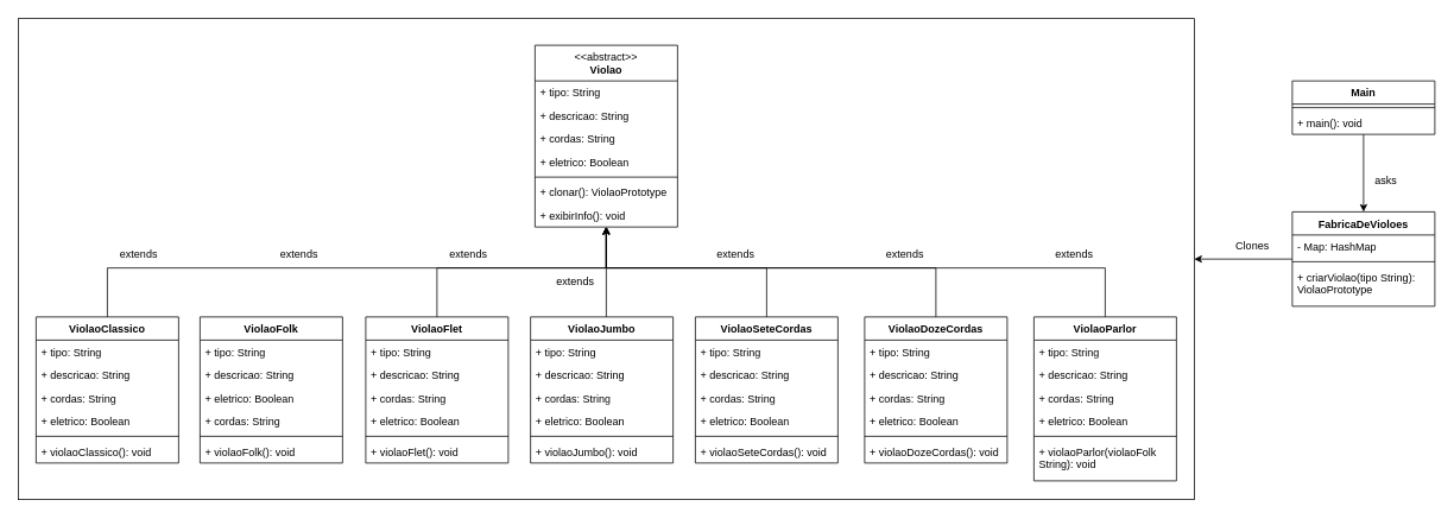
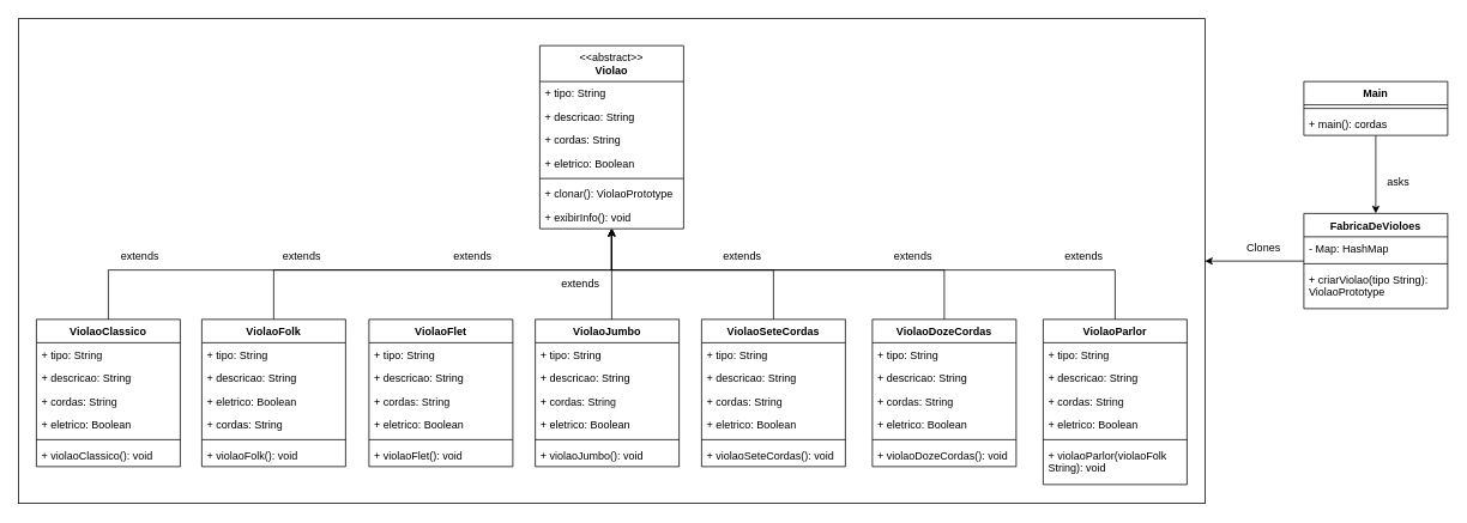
- <mxCell id="83" value="+ main(): void" style="text;strokeColor=none;fillColor=none;align=left;verticalAlign=top;spacingLeft=4;spacingRight=4;overflow=hidden;rotatable=0;points=[[0,0.5],[1,0.5]];portConstraint=eastwest;whiteSpace=wrap;html=1;" parent="81" vertex="1"><mxGeometry y="34" width="160" height="26" as="geometry" /></mxCell>
+ <mxCell id="83" value="+ main(): cordas" style="text;strokeColor=none;fillColor=none;align=left;verticalAlign=top;spacingLeft=4;spacingRight=4;overflow=hidden;rotatable=0;points=[[0,0.5],[1,0.5]];portConstraint=eastwest;whiteSpace=wrap;html=1;" parent="81" vertex="1"><mxGeometry y="34" width="160" height="26" as="geometry" /></mxCell>
+ <mxCell id="19" style="edgeStyle=orthogonalEdgeStyle;rounded=0;orthogonalLoop=1;jettySize=auto;html=1;" parent="1" source="20" target="3" edge="1"><mxGeometry relative="1" as="geometry"><Array as="points"><mxPoint x="304" y="300" /><mxPoint x="680" y="300" /></Array></mxGeometry></mxCell>
- <mxCell id="27" style="edgeStyle=orthogonalEdgeStyle;rounded=0;orthogonalLoop=1;jettySize=auto;html=1;" parent="1" source="28" target="3" edge="1"><mxGeometry relative="1" as="geometry"><Array as="points"><mxPoint x="490" y="300" /><mxPoint x="680" y="300" /></Array></mxGeometry></mxCell>
